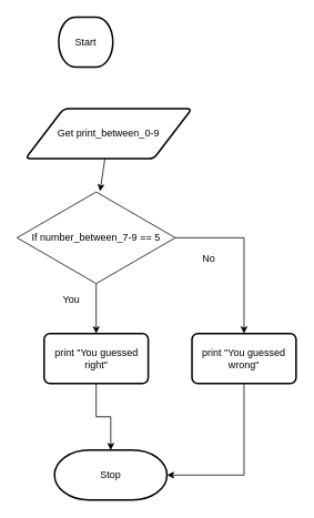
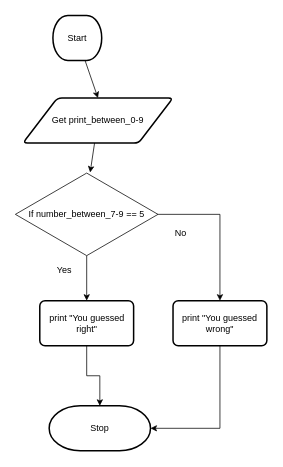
+ <mxCell id="2" style="edgeStyle=none;html=1;entryX=0.5;entryY=0;entryDx=0;entryDy=0;" parent="1" source="3" target="5" edge="1"><mxGeometry relative="1" as="geometry" /></mxCell>
- <mxCell id="18" value="No" style="text;html=1;resizable=0;autosize=1;align=center;verticalAlign=middle;points=[];fillColor=none;strokeColor=none;rounded=0;" vertex="1" parent="1"><mxGeometry x="235" y="300" width="30" height="20" as="geometry" /></mxCell>
+ <mxCell id="18" value="No" style="text;html=1;resizable=0;autosize=1;align=center;verticalAlign=middle;points=[];fillColor=none;strokeColor=none;rounded=0;" vertex="1" parent="1"><mxGeometry x="225" y="300" width="30" height="20" as="geometry" /></mxCell>
- <mxCell id="17" value="You" style="text;html=1;resizable=0;autosize=1;align=center;verticalAlign=middle;points=[];fillColor=none;strokeColor=none;rounded=0;" vertex="1" parent="1"><mxGeometry x="65" y="350" width="40" height="20" as="geometry" /></mxCell>
+ <mxCell id="17" value="Yes" style="text;html=1;resizable=0;autosize=1;align=center;verticalAlign=middle;points=[];fillColor=none;strokeColor=none;rounded=0;" vertex="1" parent="1"><mxGeometry x="65" y="350" width="40" height="20" as="geometry" /></mxCell>
